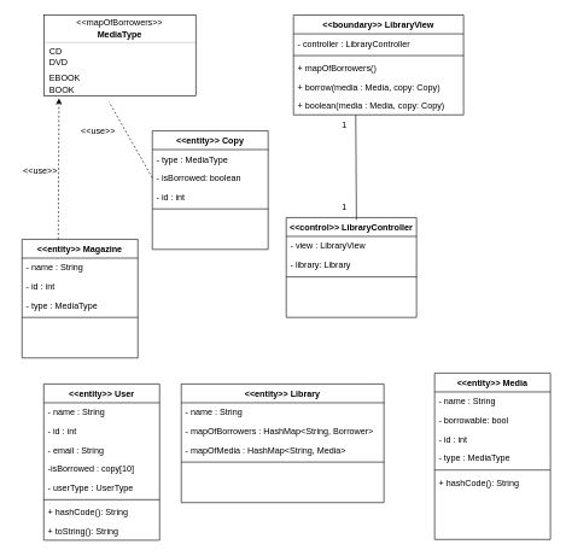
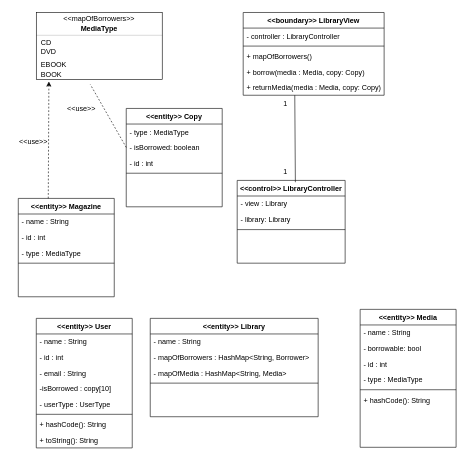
- <mxCell id="30" value="+ boolean(media : Media, copy: Copy)" style="text;align=left;verticalAlign=top;spacingLeft=4;spacingRight=4;overflow=hidden;rotatable=0;points=[[0,0.5],[1,0.5]];portConstraint=eastwest;" parent="25" vertex="1"><mxGeometry y="112" width="235" height="26" as="geometry" /></mxCell>
+ <mxCell id="30" value="+ returnMedia(media : Media, copy: Copy)" style="text;align=left;verticalAlign=top;spacingLeft=4;spacingRight=4;overflow=hidden;rotatable=0;points=[[0,0.5],[1,0.5]];portConstraint=eastwest;" parent="25" vertex="1"><mxGeometry y="112" width="235" height="26" as="geometry" /></mxCell>
- <mxCell id="22" value="- view : LibraryView" style="text;align=left;verticalAlign=top;spacingLeft=4;spacingRight=4;overflow=hidden;rotatable=0;points=[[0,0.5],[1,0.5]];portConstraint=eastwest;" parent="21" vertex="1"><mxGeometry y="26" width="180" height="26" as="geometry" /></mxCell>
+ <mxCell id="22" value="- view : Library" style="text;align=left;verticalAlign=top;spacingLeft=4;spacingRight=4;overflow=hidden;rotatable=0;points=[[0,0.5],[1,0.5]];portConstraint=eastwest;" parent="21" vertex="1"><mxGeometry y="26" width="180" height="26" as="geometry" /></mxCell>
